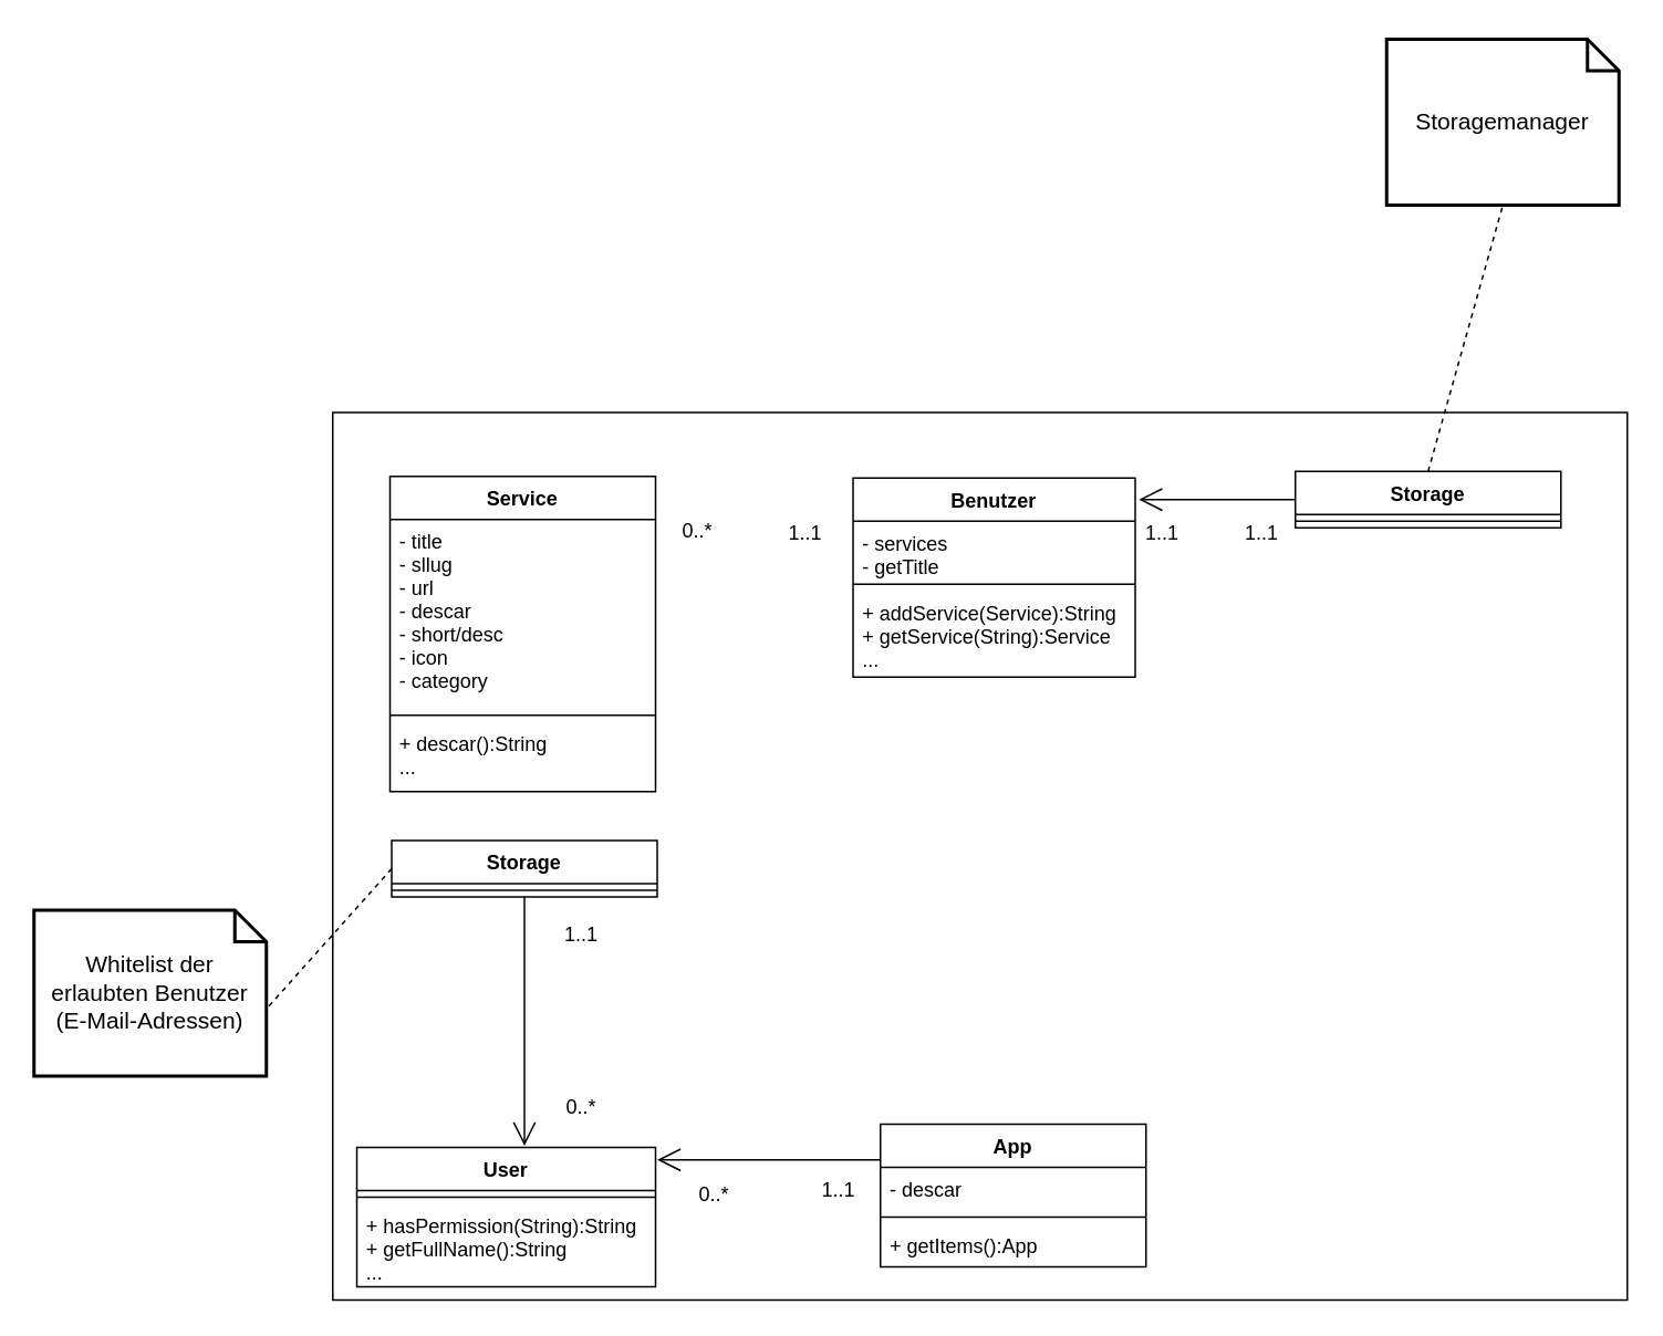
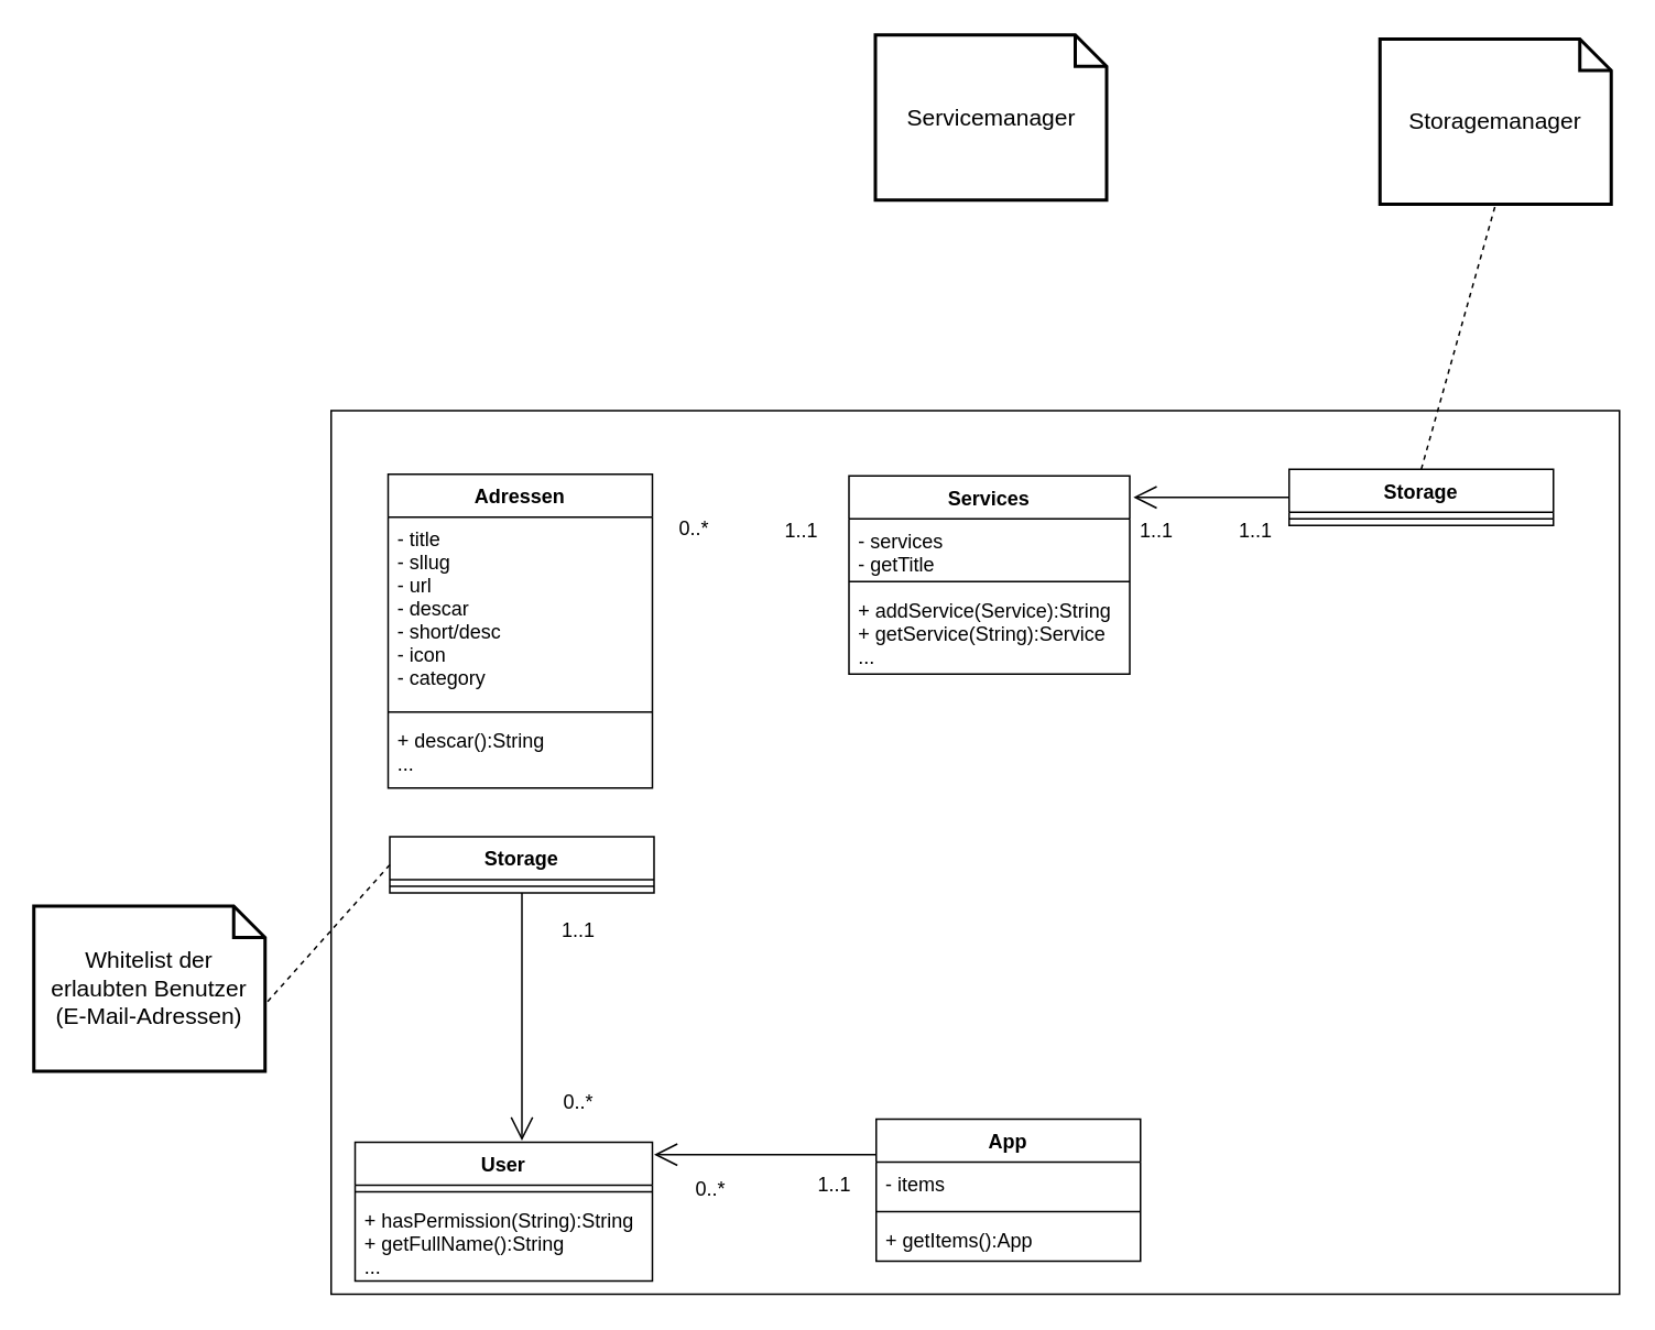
+ <mxCell id="21" value="Servicemanager" style="shape=note;strokeWidth=2;fontSize=14;size=19;whiteSpace=wrap;html=1;" parent="1" vertex="1"><mxGeometry x="529.5" y="20.5" width="140" height="100" as="geometry" /></mxCell>
- <mxCell id="3" value="Service" style="swimlane;fontStyle=1;align=center;verticalAlign=top;childLayout=stackLayout;horizontal=1;startSize=26;horizontalStack=0;resizeParent=1;resizeParentMax=0;resizeLast=0;collapsible=1;marginBottom=0;" parent="1" vertex="1"><mxGeometry x="234.5" y="286.5" width="160" height="190" as="geometry" /></mxCell>
+ <mxCell id="3" value="Adressen" style="swimlane;fontStyle=1;align=center;verticalAlign=top;childLayout=stackLayout;horizontal=1;startSize=26;horizontalStack=0;resizeParent=1;resizeParentMax=0;resizeLast=0;collapsible=1;marginBottom=0;" parent="1" vertex="1"><mxGeometry x="234.5" y="286.5" width="160" height="190" as="geometry" /></mxCell>
- <mxCell id="13" value="Benutzer" style="swimlane;fontStyle=1;align=center;verticalAlign=top;childLayout=stackLayout;horizontal=1;startSize=26;horizontalStack=0;resizeParent=1;resizeParentMax=0;resizeLast=0;collapsible=1;marginBottom=0;" parent="1" vertex="1"><mxGeometry x="513.5" y="287.5" width="170" height="120" as="geometry" /></mxCell>
+ <mxCell id="13" value="Services" style="swimlane;fontStyle=1;align=center;verticalAlign=top;childLayout=stackLayout;horizontal=1;startSize=26;horizontalStack=0;resizeParent=1;resizeParentMax=0;resizeLast=0;collapsible=1;marginBottom=0;" parent="1" vertex="1"><mxGeometry x="513.5" y="287.5" width="170" height="120" as="geometry" /></mxCell>
- <mxCell id="10" value="- descar" style="text;strokeColor=none;fillColor=none;align=left;verticalAlign=top;spacingLeft=4;spacingRight=4;overflow=hidden;rotatable=0;points=[[0,0.5],[1,0.5]];portConstraint=eastwest;" parent="9" vertex="1"><mxGeometry y="26" width="160" height="26" as="geometry" /></mxCell>
+ <mxCell id="10" value="- items" style="text;strokeColor=none;fillColor=none;align=left;verticalAlign=top;spacingLeft=4;spacingRight=4;overflow=hidden;rotatable=0;points=[[0,0.5],[1,0.5]];portConstraint=eastwest;" parent="9" vertex="1"><mxGeometry y="26" width="160" height="26" as="geometry" /></mxCell>
